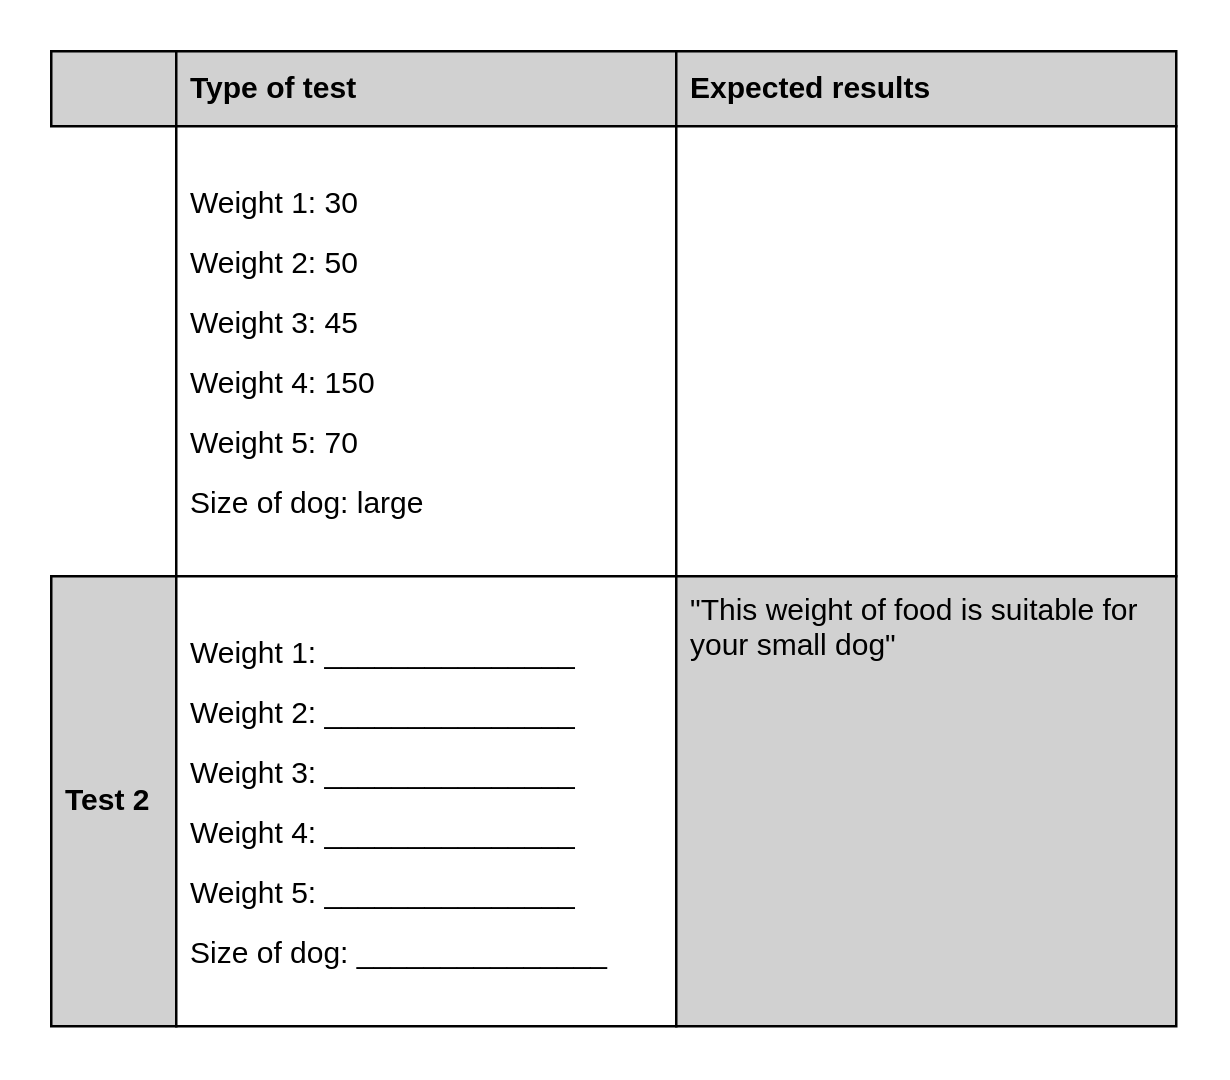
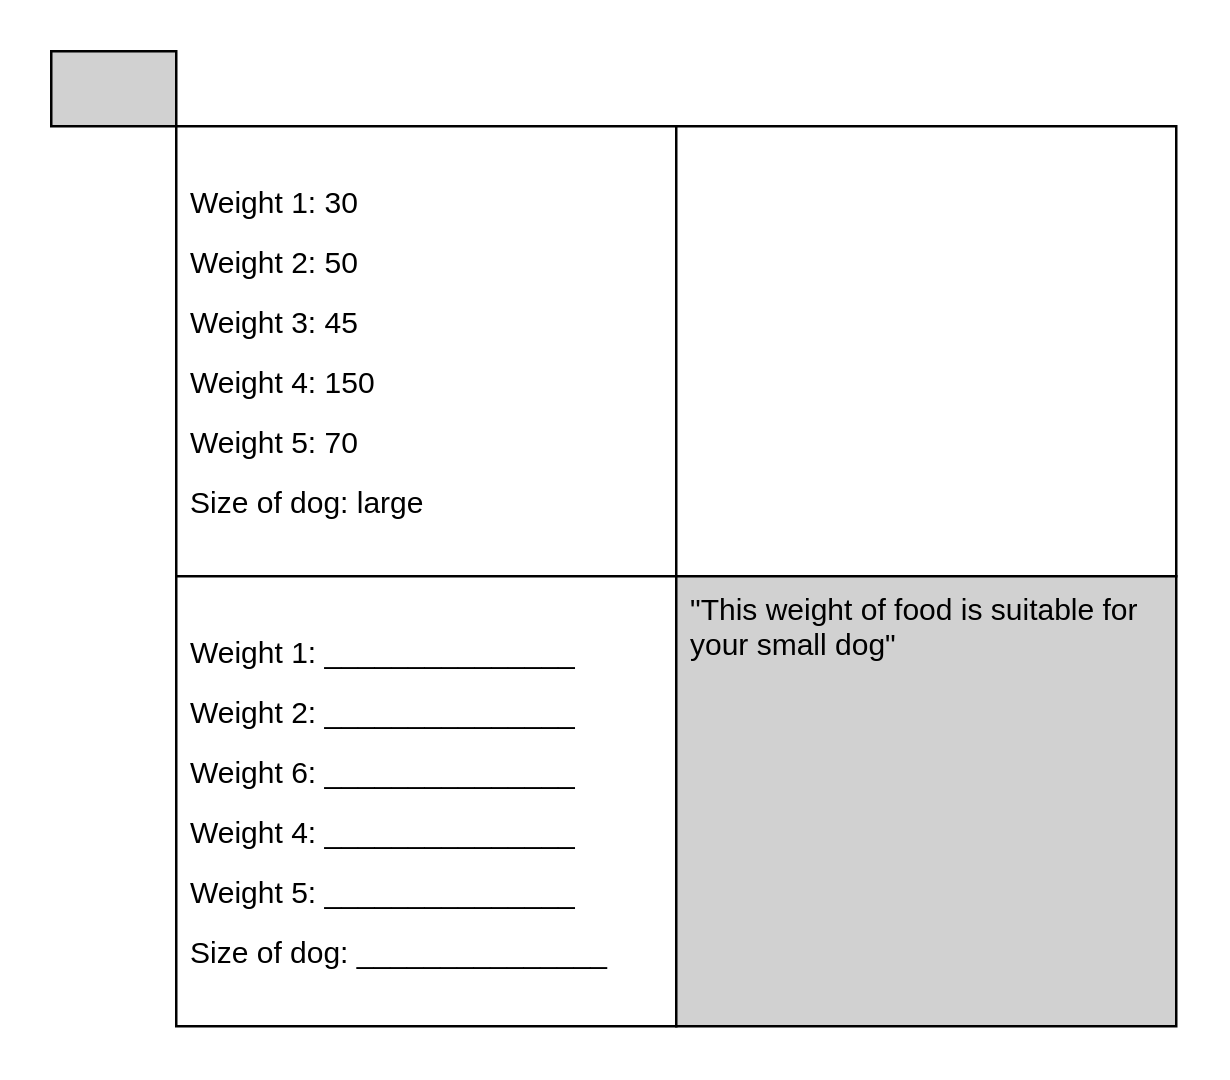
- <mxCell id="3" value="&lt;b&gt;Type of test&lt;/b&gt;" style="rounded=0;whiteSpace=wrap;html=1;align=left;spacingLeft=4;spacingRight=4;fillColor=#d1d1d1;" vertex="1" parent="1"><mxGeometry x="70" y="20" width="200" height="30" as="geometry" /></mxCell>
- <mxCell id="4" value="&lt;b&gt;Expected results&lt;/b&gt;" style="rounded=0;whiteSpace=wrap;html=1;align=left;spacingLeft=4;spacingRight=4;fillColor=#d1d1d1;" vertex="1" parent="1"><mxGeometry x="270" y="20" width="200" height="30" as="geometry" /></mxCell>
- <mxCell id="8" value="&lt;p style=&quot;line-height: 200%;&quot;&gt;Weight 1:&amp;nbsp;_______________&lt;br&gt;Weight 2: _______________&lt;br&gt;Weight 3: _______________&lt;br&gt;Weight 4: _______________&lt;br&gt;Weight 5: _______________&lt;br&gt;Size of dog: _______________&lt;/p&gt;" style="rounded=0;align=left;spacingLeft=4;spacingRight=4;verticalAlign=top;html=1;" vertex="1" parent="1"><mxGeometry x="70" y="230" width="200" height="180" as="geometry" /></mxCell>
+ <mxCell id="8" value="&lt;p style=&quot;line-height: 200%;&quot;&gt;Weight 1:&amp;nbsp;_______________&lt;br&gt;Weight 2: _______________&lt;br&gt;Weight 6: _______________&lt;br&gt;Weight 4: _______________&lt;br&gt;Weight 5: _______________&lt;br&gt;Size of dog: _______________&lt;/p&gt;" style="rounded=0;align=left;spacingLeft=4;spacingRight=4;verticalAlign=top;html=1;" vertex="1" parent="1"><mxGeometry x="70" y="230" width="200" height="180" as="geometry" /></mxCell>
- <mxCell id="7" value="Test 2" style="rounded=0;whiteSpace=wrap;html=1;align=left;spacingLeft=4;spacingRight=4;fontStyle=1;fillColor=#d1d1d1;" vertex="1" parent="1"><mxGeometry x="20" y="230" width="50" height="180" as="geometry" /></mxCell>
